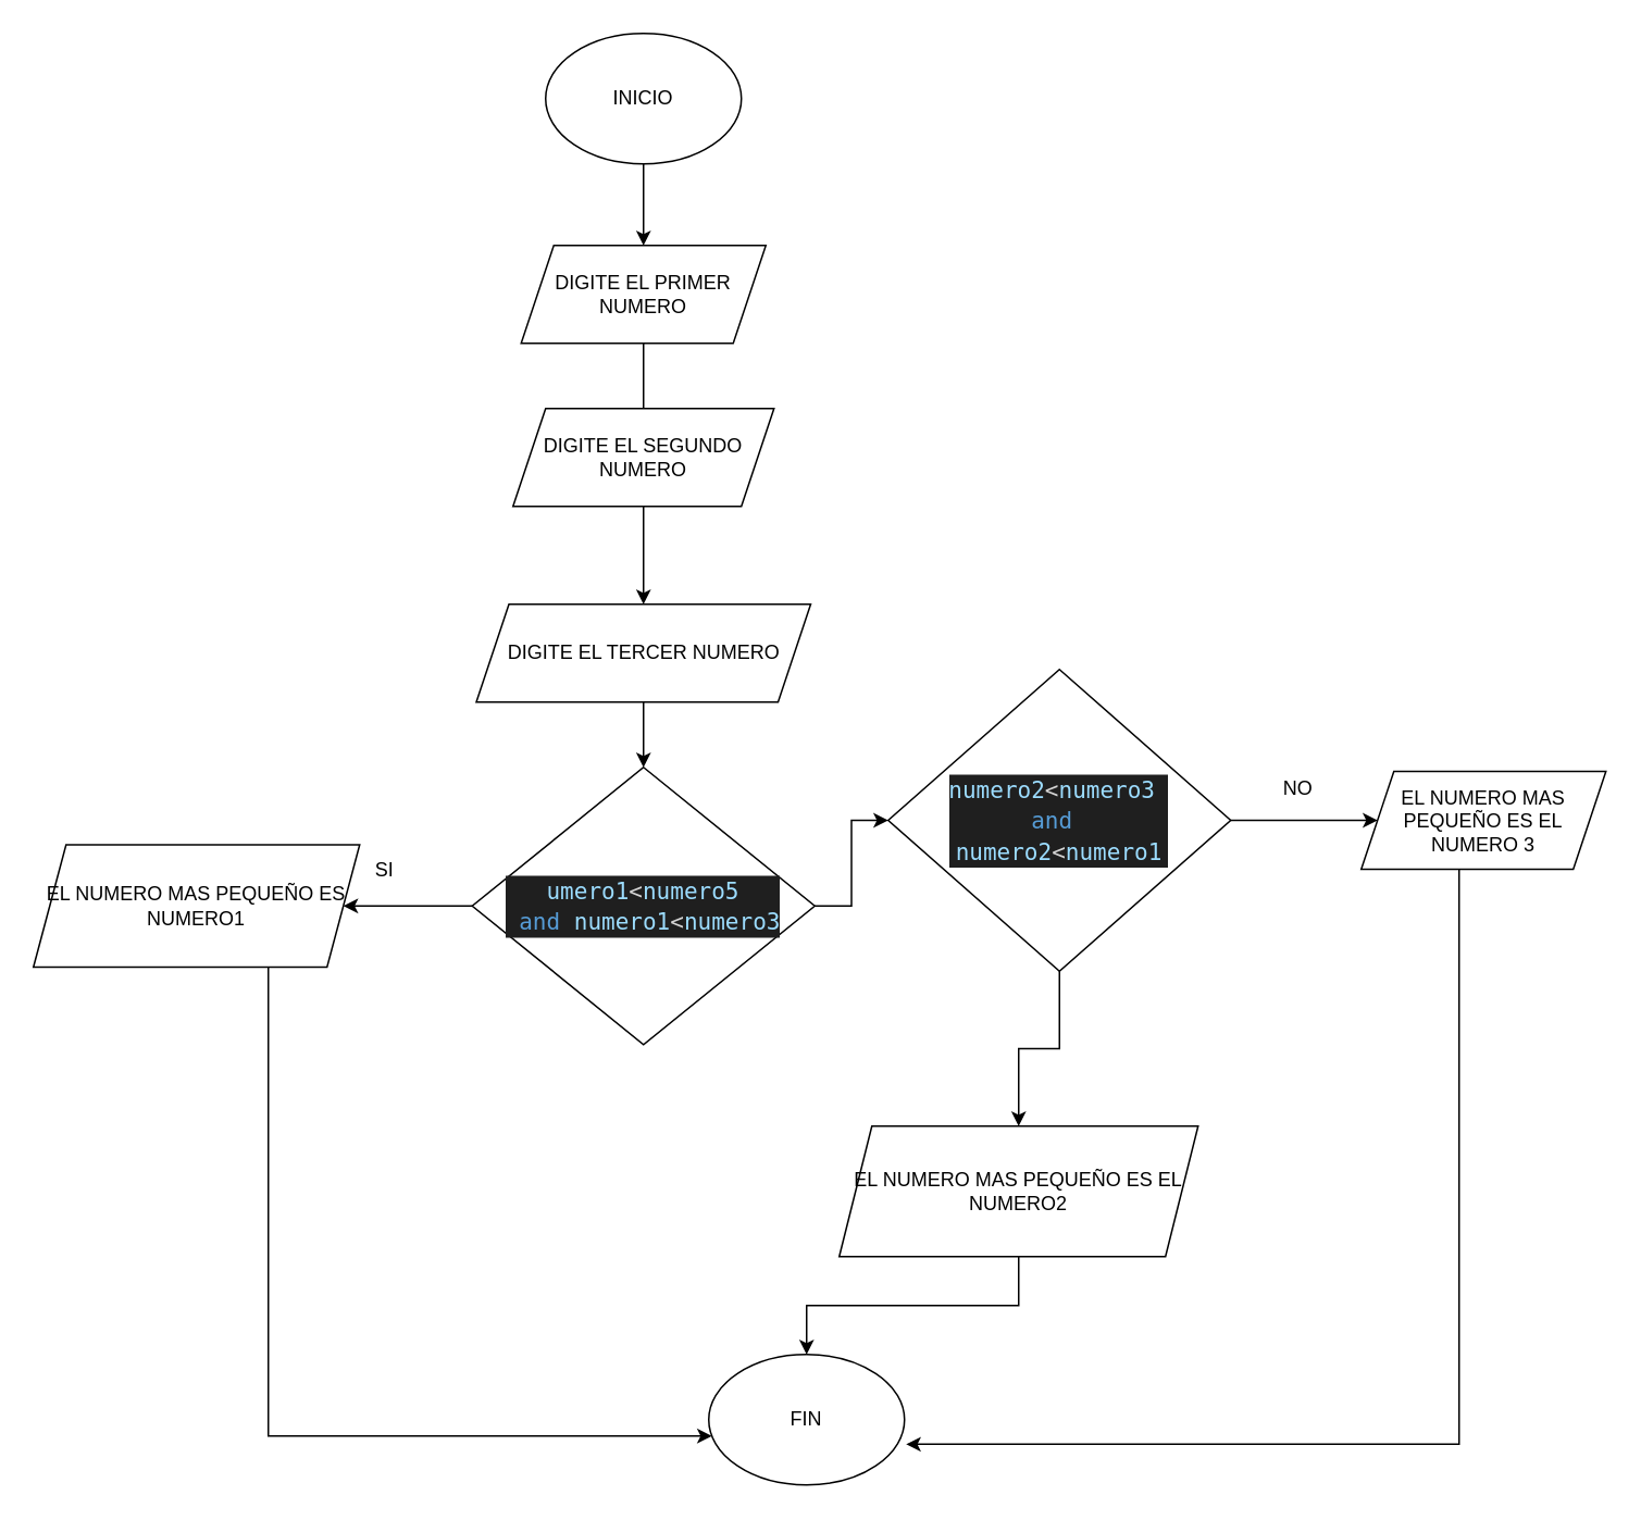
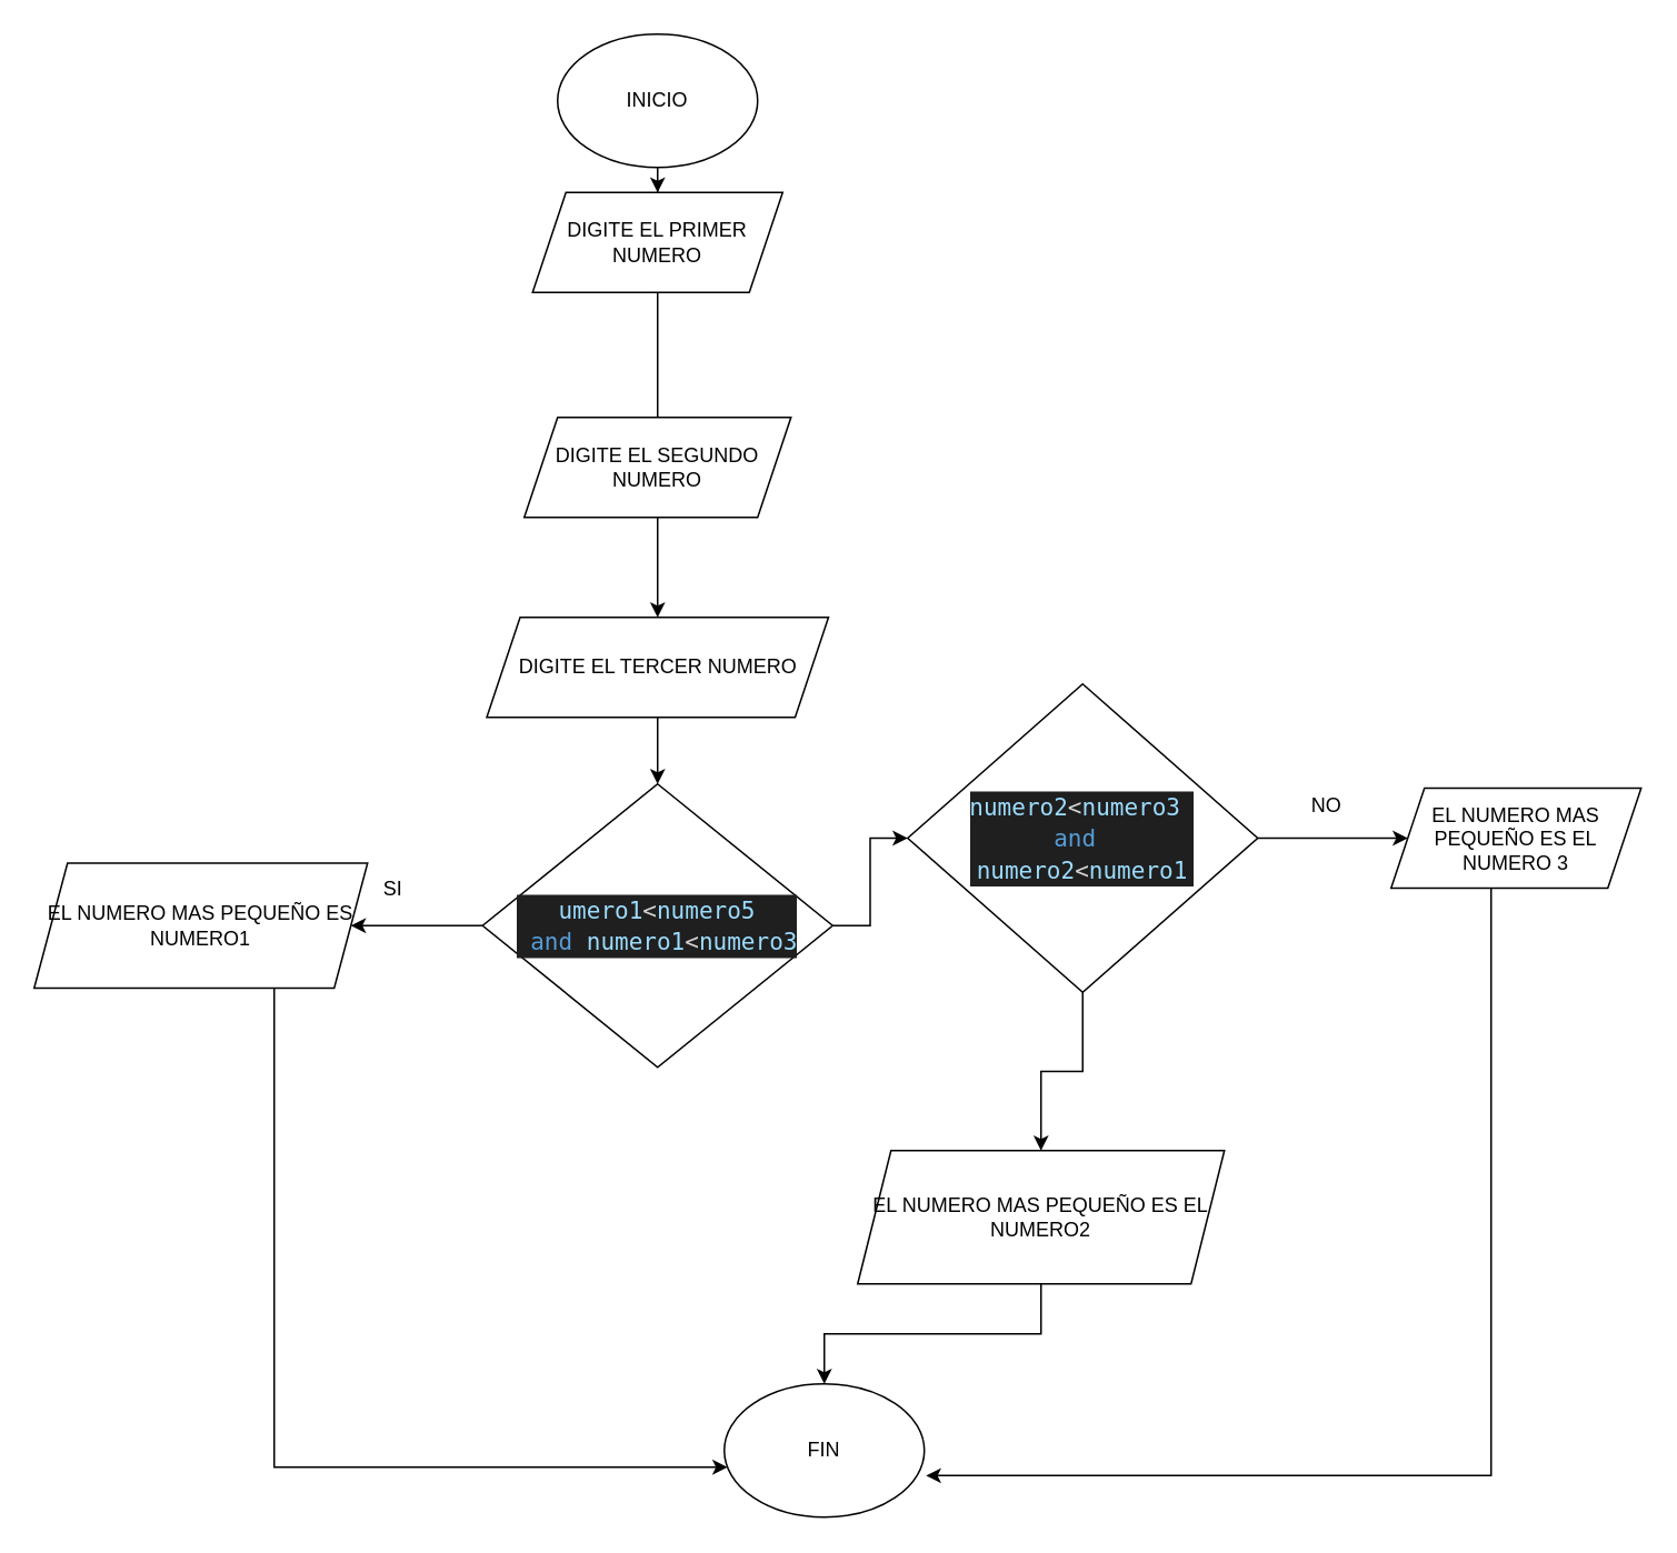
- <mxCell id="5" value="DIGITE EL PRIMER NUMERO" style="shape=parallelogram;perimeter=parallelogramPerimeter;whiteSpace=wrap;html=1;fixedSize=1;" vertex="1" parent="1"><mxGeometry x="319" y="150" width="150" height="60" as="geometry" /></mxCell>
+ <mxCell id="5" value="DIGITE EL PRIMER NUMERO" style="shape=parallelogram;perimeter=parallelogramPerimeter;whiteSpace=wrap;html=1;fixedSize=1;" vertex="1" parent="1"><mxGeometry x="319" y="115" width="150" height="60" as="geometry" /></mxCell>
